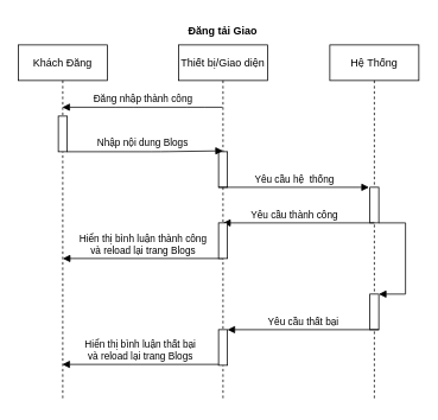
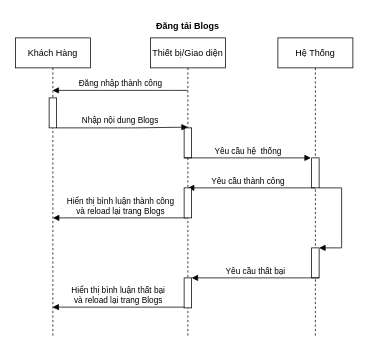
- <mxCell id="18" value="Đăng tải Giao" style="text;align=center;fontStyle=1;verticalAlign=middle;spacingLeft=3;spacingRight=3;strokeColor=none;rotatable=0;points=[[0,0.5],[1,0.5]];portConstraint=eastwest;" vertex="1" parent="1"><mxGeometry x="210" y="20" width="80" height="26" as="geometry" /></mxCell>
+ <mxCell id="18" value="Đăng tải Blogs" style="text;align=center;fontStyle=1;verticalAlign=middle;spacingLeft=3;spacingRight=3;strokeColor=none;rotatable=0;points=[[0,0.5],[1,0.5]];portConstraint=eastwest;" vertex="1" parent="1"><mxGeometry x="210" y="20" width="80" height="26" as="geometry" /></mxCell>
- <mxCell id="2" value="Khách Đăng" style="shape=umlLifeline;perimeter=lifelinePerimeter;container=1;collapsible=0;recursiveResize=0;rounded=0;shadow=0;strokeWidth=1;" vertex="1" parent="1"><mxGeometry x="20" y="50" width="100" height="400" as="geometry" /></mxCell>
+ <mxCell id="2" value="Khách Hàng" style="shape=umlLifeline;perimeter=lifelinePerimeter;container=1;collapsible=0;recursiveResize=0;rounded=0;shadow=0;strokeWidth=1;" vertex="1" parent="1"><mxGeometry x="20" y="50" width="100" height="400" as="geometry" /></mxCell>
